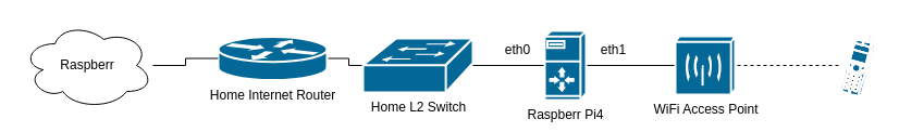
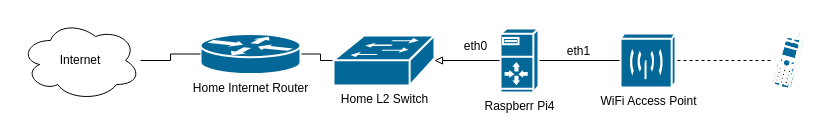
- <mxCell id="9" value="eth1" style="text;html=1;align=center;verticalAlign=middle;resizable=0;points=[];autosize=1;strokeColor=none;fillColor=none;" parent="1" vertex="1"><mxGeometry x="538" y="31" width="50" height="30" as="geometry" /></mxCell>
+ <mxCell id="9" value="eth1" style="text;html=1;align=center;verticalAlign=middle;resizable=0;points=[];autosize=1;strokeColor=none;fillColor=none;" parent="1" vertex="1"><mxGeometry x="553" y="36" width="50" height="30" as="geometry" /></mxCell>
- <mxCell id="12" value="Raspberr" style="ellipse;shape=cloud;whiteSpace=wrap;html=1;" parent="1" vertex="1"><mxGeometry y="20" width="120" height="80" as="geometry" x="20" /></mxCell>
+ <mxCell id="12" value="Internet" style="ellipse;shape=cloud;whiteSpace=wrap;html=1;" parent="1" vertex="1"><mxGeometry y="20" width="120" height="80" as="geometry" x="20" /></mxCell>
- <mxCell id="5" style="edgeStyle=orthogonalEdgeStyle;rounded=0;orthogonalLoop=1;jettySize=auto;html=1;endArrow=none;endFill=0;" parent="1" source="7" target="4" edge="1"><mxGeometry relative="1" as="geometry" /></mxCell>
+ <mxCell id="5" style="edgeStyle=orthogonalEdgeStyle;rounded=0;orthogonalLoop=1;jettySize=auto;html=1;endArrow=block;endFill=0;" parent="1" source="7" target="4" edge="1"><mxGeometry relative="1" as="geometry" /></mxCell>
